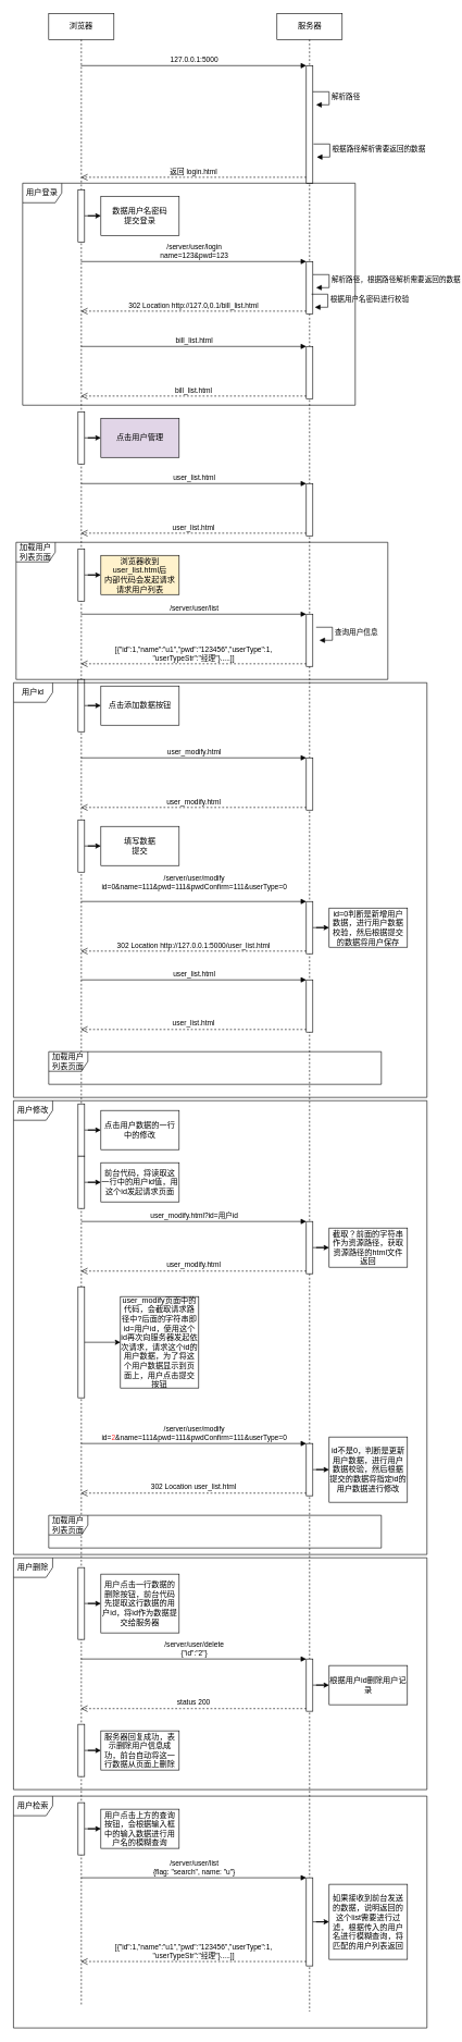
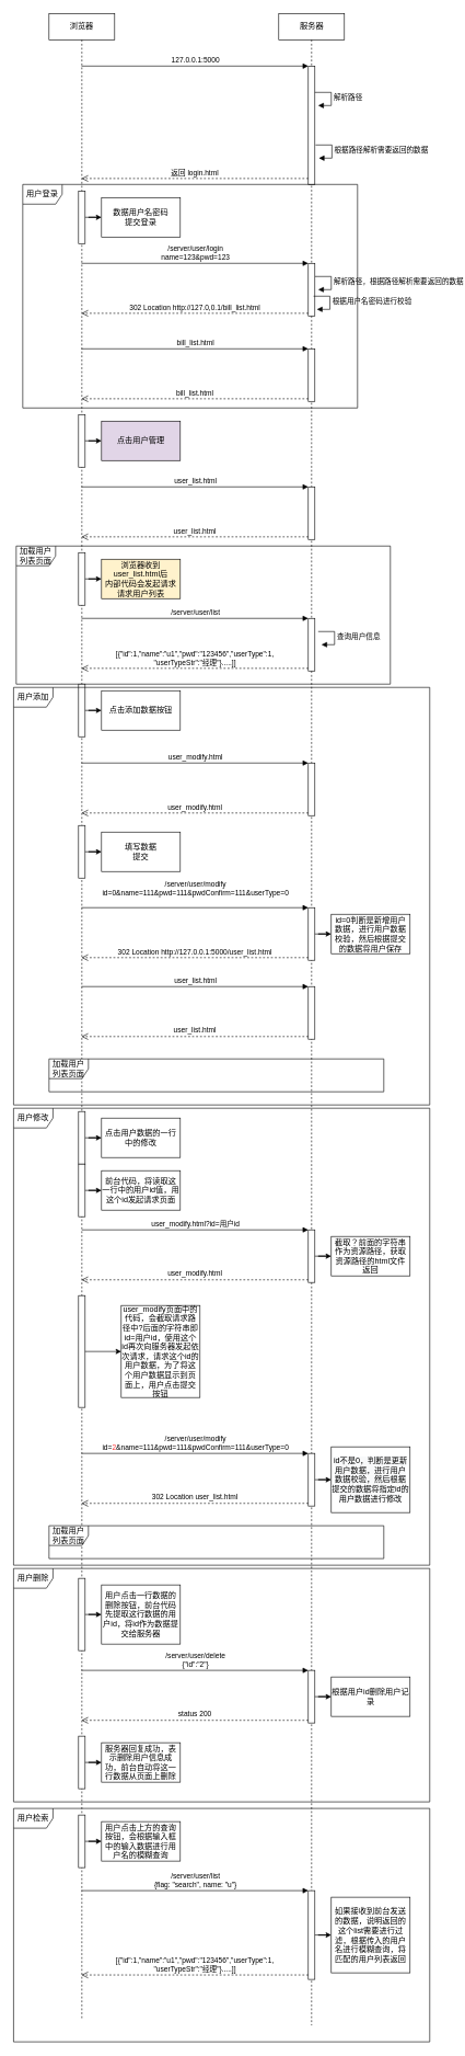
- <mxCell id="92" value="用户id" style="shape=umlFrame;whiteSpace=wrap;html=1;" vertex="1" parent="1"><mxGeometry x="20" y="1045" width="634" height="635" as="geometry" /></mxCell>
+ <mxCell id="92" value="用户添加" style="shape=umlFrame;whiteSpace=wrap;html=1;" vertex="1" parent="1"><mxGeometry x="20" y="1045" width="634" height="635" as="geometry" /></mxCell>
